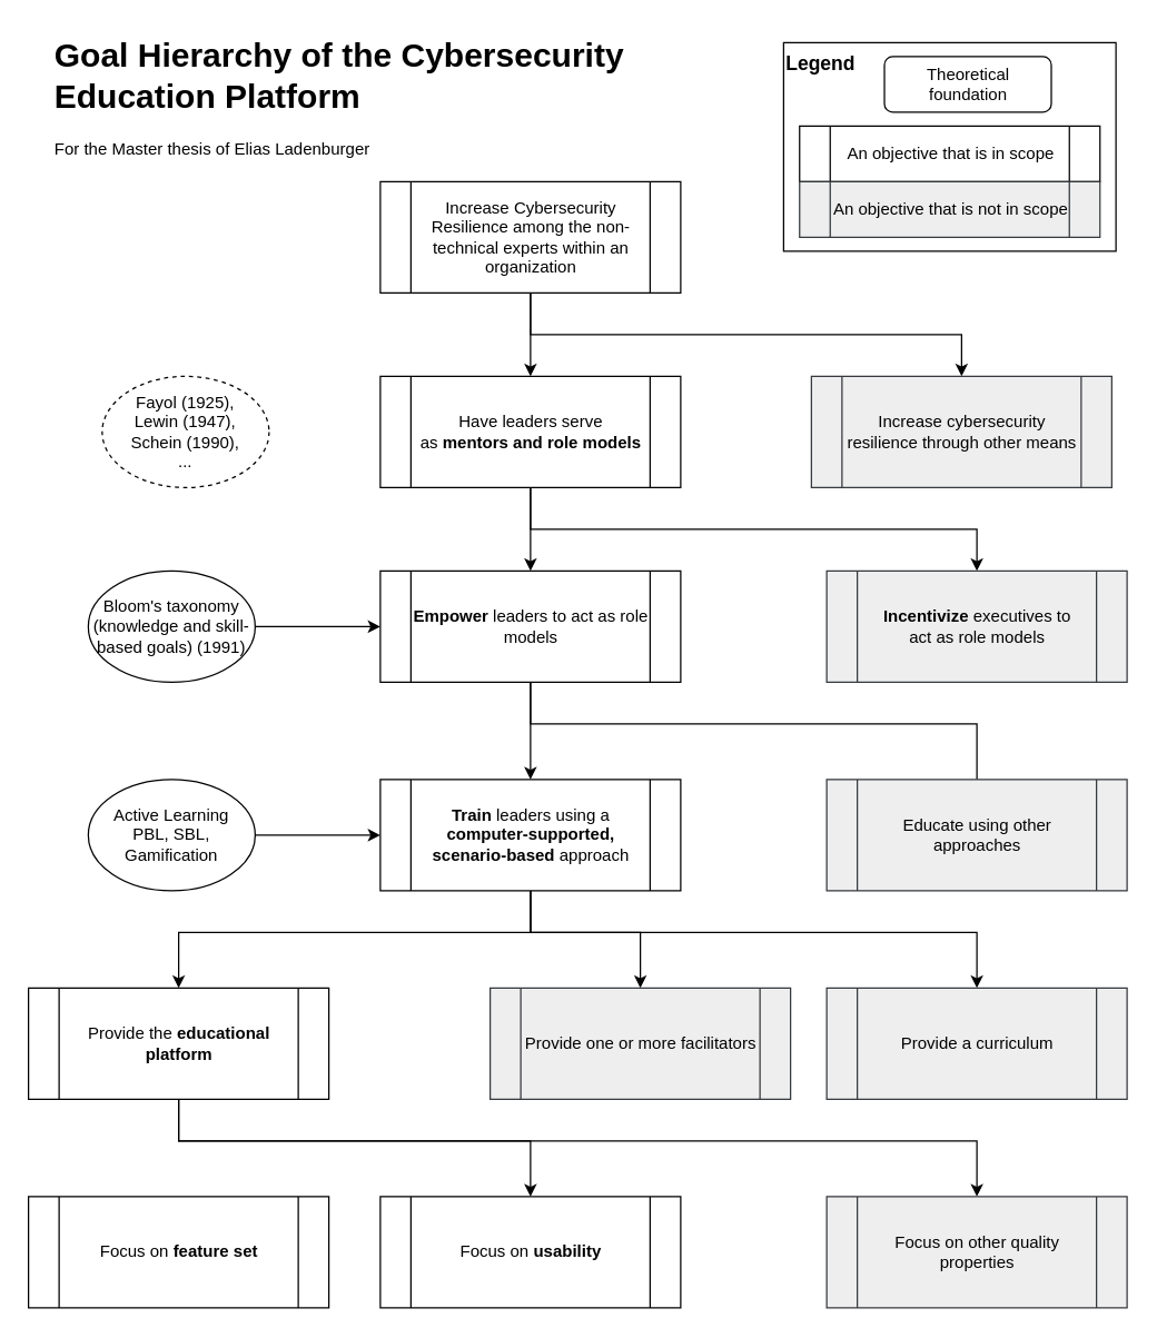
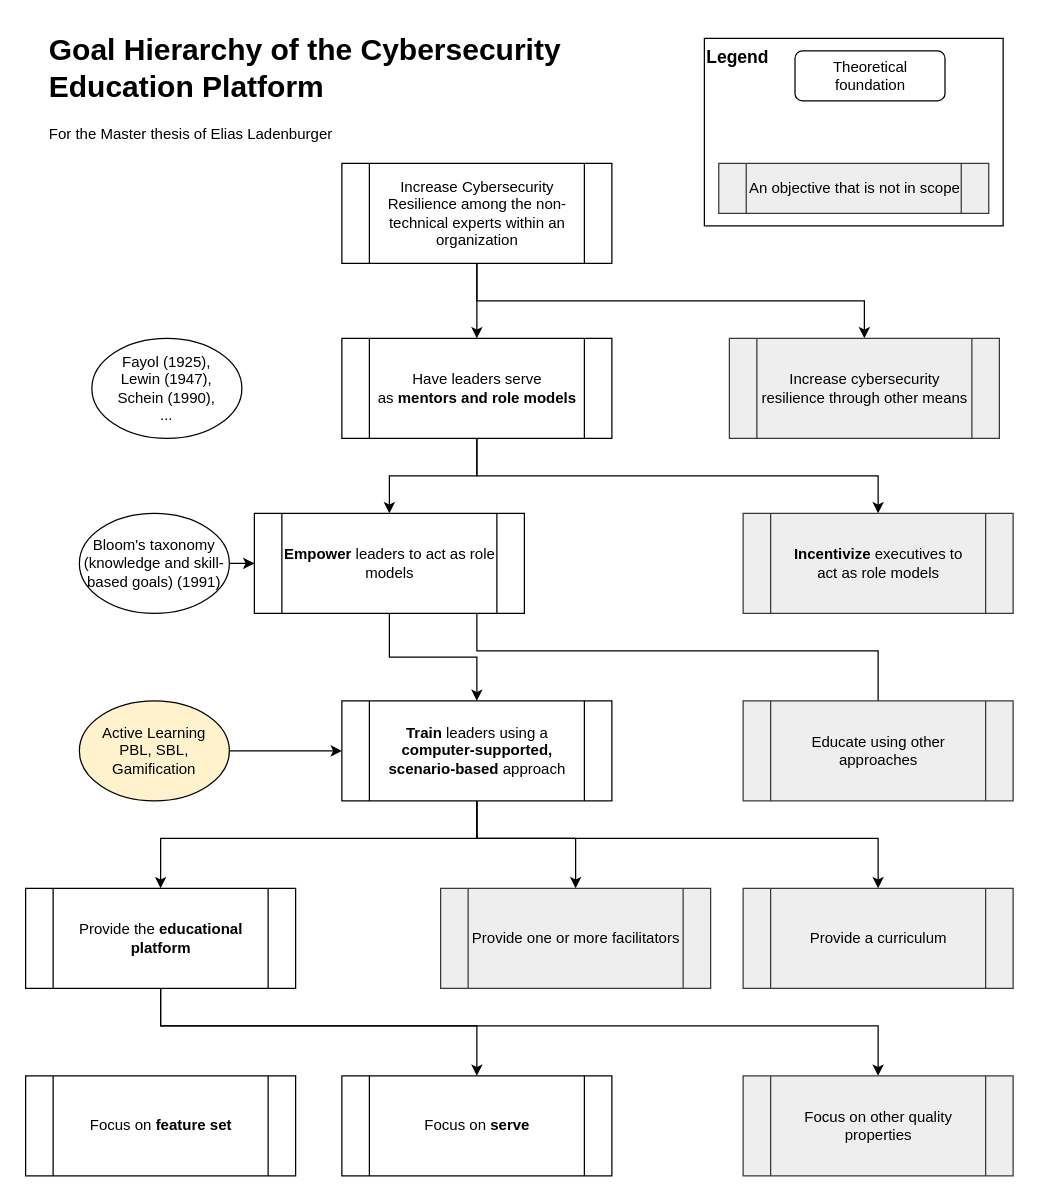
- <mxCell id="34" value="An objective that is in scope" style="shape=process;whiteSpace=wrap;html=1;backgroundOutline=1;" parent="32" vertex="1"><mxGeometry x="11.5" y="60" width="216" height="40" as="geometry" /></mxCell>
- <mxCell id="15" value="&lt;div&gt;Fayol (1925),&lt;br&gt;&lt;/div&gt;&lt;div&gt;Lewin (1947),&lt;/div&gt;&lt;div&gt;Schein (1990),&lt;/div&gt;&lt;div&gt;...&lt;br&gt;&lt;/div&gt;" style="ellipse;whiteSpace=wrap;html=1;dashed=1;" parent="1" vertex="1"><mxGeometry x="73" y="270" width="120" height="80" as="geometry" /></mxCell>
+ <mxCell id="15" value="&lt;div&gt;Fayol (1925),&lt;br&gt;&lt;/div&gt;&lt;div&gt;Lewin (1947),&lt;/div&gt;&lt;div&gt;Schein (1990),&lt;/div&gt;&lt;div&gt;...&lt;br&gt;&lt;/div&gt;" style="ellipse;whiteSpace=wrap;html=1;" parent="1" vertex="1"><mxGeometry x="73" y="270" width="120" height="80" as="geometry" /></mxCell>
- <mxCell id="11" value="&lt;b&gt;Empower&lt;/b&gt; leaders to act as role models" style="shape=process;whiteSpace=wrap;html=1;backgroundOutline=1;" parent="1" vertex="1"><mxGeometry x="273" y="410" width="216" height="80" as="geometry" /></mxCell>
+ <mxCell id="11" value="&lt;b&gt;Empower&lt;/b&gt; leaders to act as role models" style="shape=process;whiteSpace=wrap;html=1;backgroundOutline=1;" parent="1" vertex="1"><mxGeometry x="203" y="410" width="216" height="80" as="geometry" /></mxCell>
- <mxCell id="25" value="&lt;div&gt;Active Learning&lt;/div&gt;&lt;div&gt;PBL, SBL, Gamification &lt;br&gt;&lt;/div&gt;" style="ellipse;whiteSpace=wrap;html=1;" parent="1" vertex="1"><mxGeometry x="63" y="560" width="120" height="80" as="geometry" /></mxCell>
+ <mxCell id="25" value="&lt;div&gt;Active Learning&lt;/div&gt;&lt;div&gt;PBL, SBL, Gamification &lt;br&gt;&lt;/div&gt;" style="ellipse;whiteSpace=wrap;html=1;fillColor=#fff2cc;" parent="1" vertex="1"><mxGeometry x="63" y="560" width="120" height="80" as="geometry" /></mxCell>
- <mxCell id="28" value="Focus on &lt;b&gt;usability&lt;/b&gt;" style="shape=process;whiteSpace=wrap;html=1;backgroundOutline=1;" parent="1" vertex="1"><mxGeometry x="273" y="860" width="216" height="80" as="geometry" /></mxCell>
+ <mxCell id="28" value="Focus on &lt;b&gt;serve&lt;/b&gt;" style="shape=process;whiteSpace=wrap;html=1;backgroundOutline=1;" parent="1" vertex="1"><mxGeometry x="273" y="860" width="216" height="80" as="geometry" /></mxCell>
